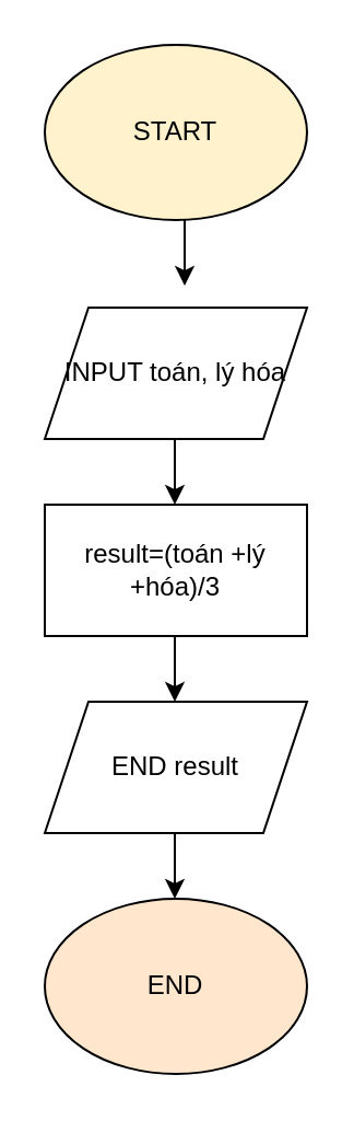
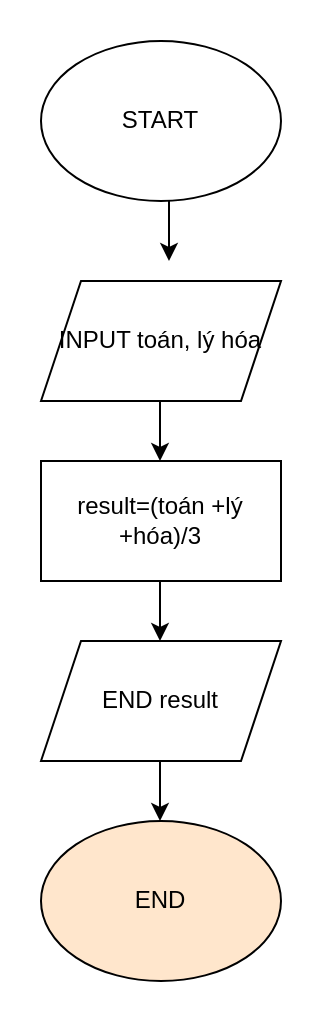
- <mxCell id="2" value="START" style="ellipse;whiteSpace=wrap;html=1;fillColor=#fff2cc;" vertex="1" parent="1"><mxGeometry x="20" y="20" width="120" height="80" as="geometry" /></mxCell>
+ <mxCell id="2" value="START" style="ellipse;whiteSpace=wrap;html=1;" vertex="1" parent="1"><mxGeometry x="20" y="20" width="120" height="80" as="geometry" /></mxCell>
